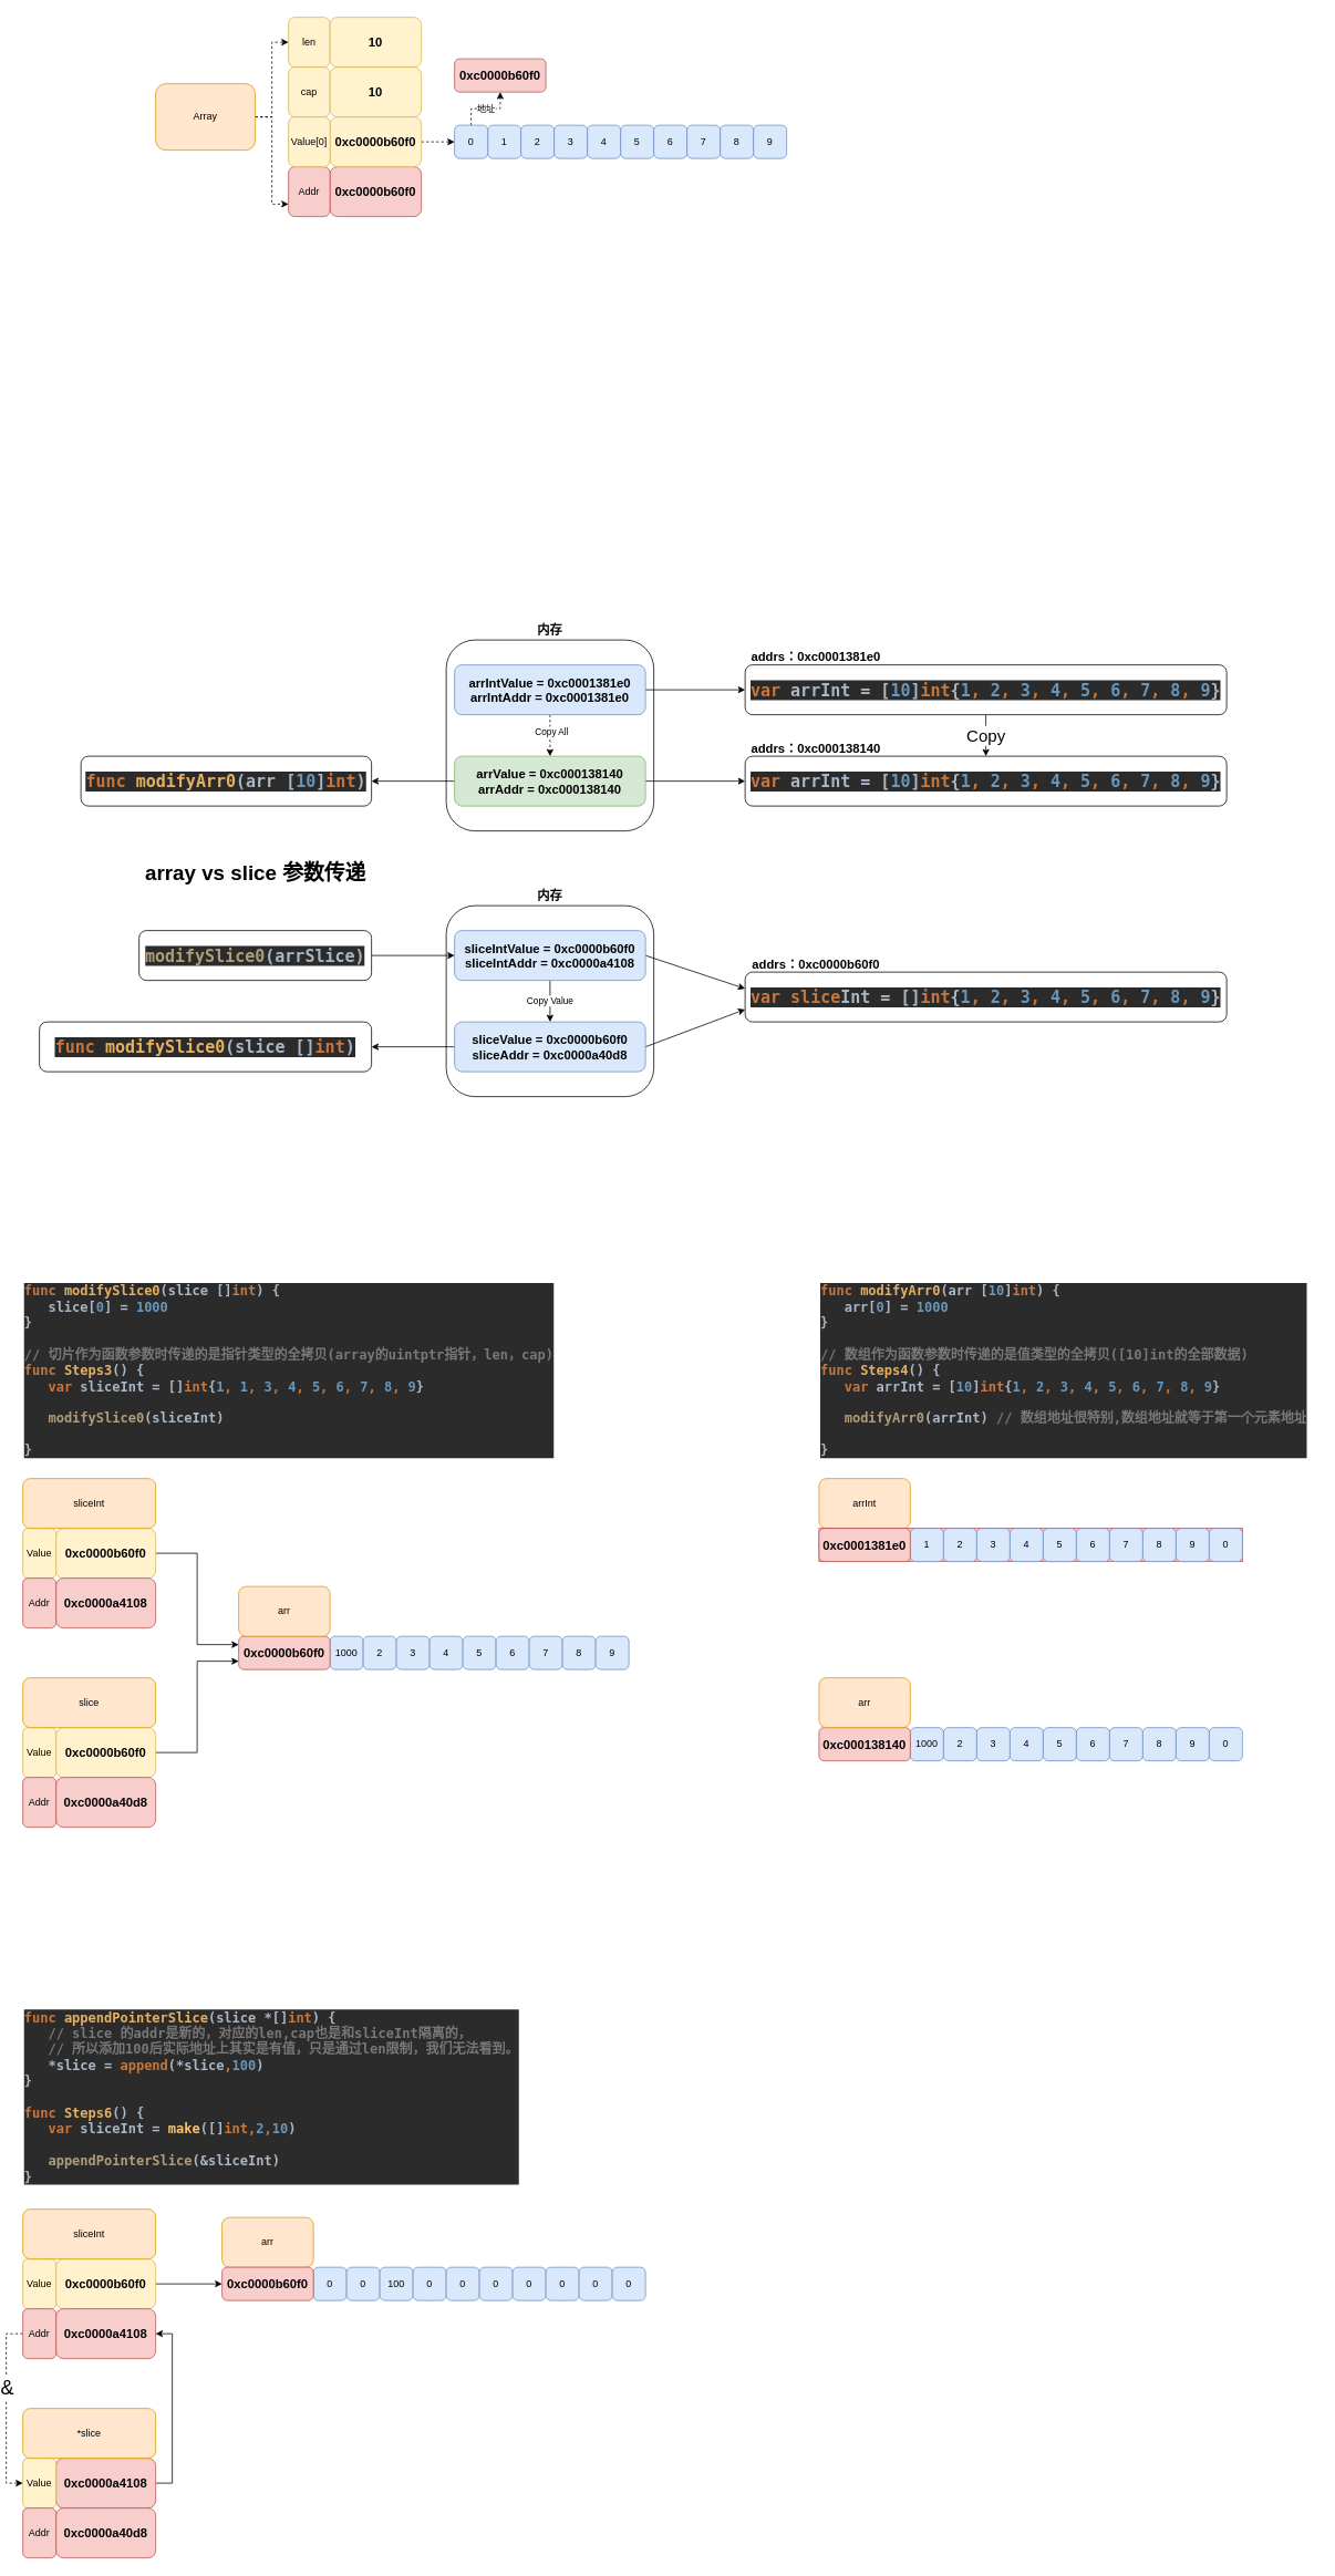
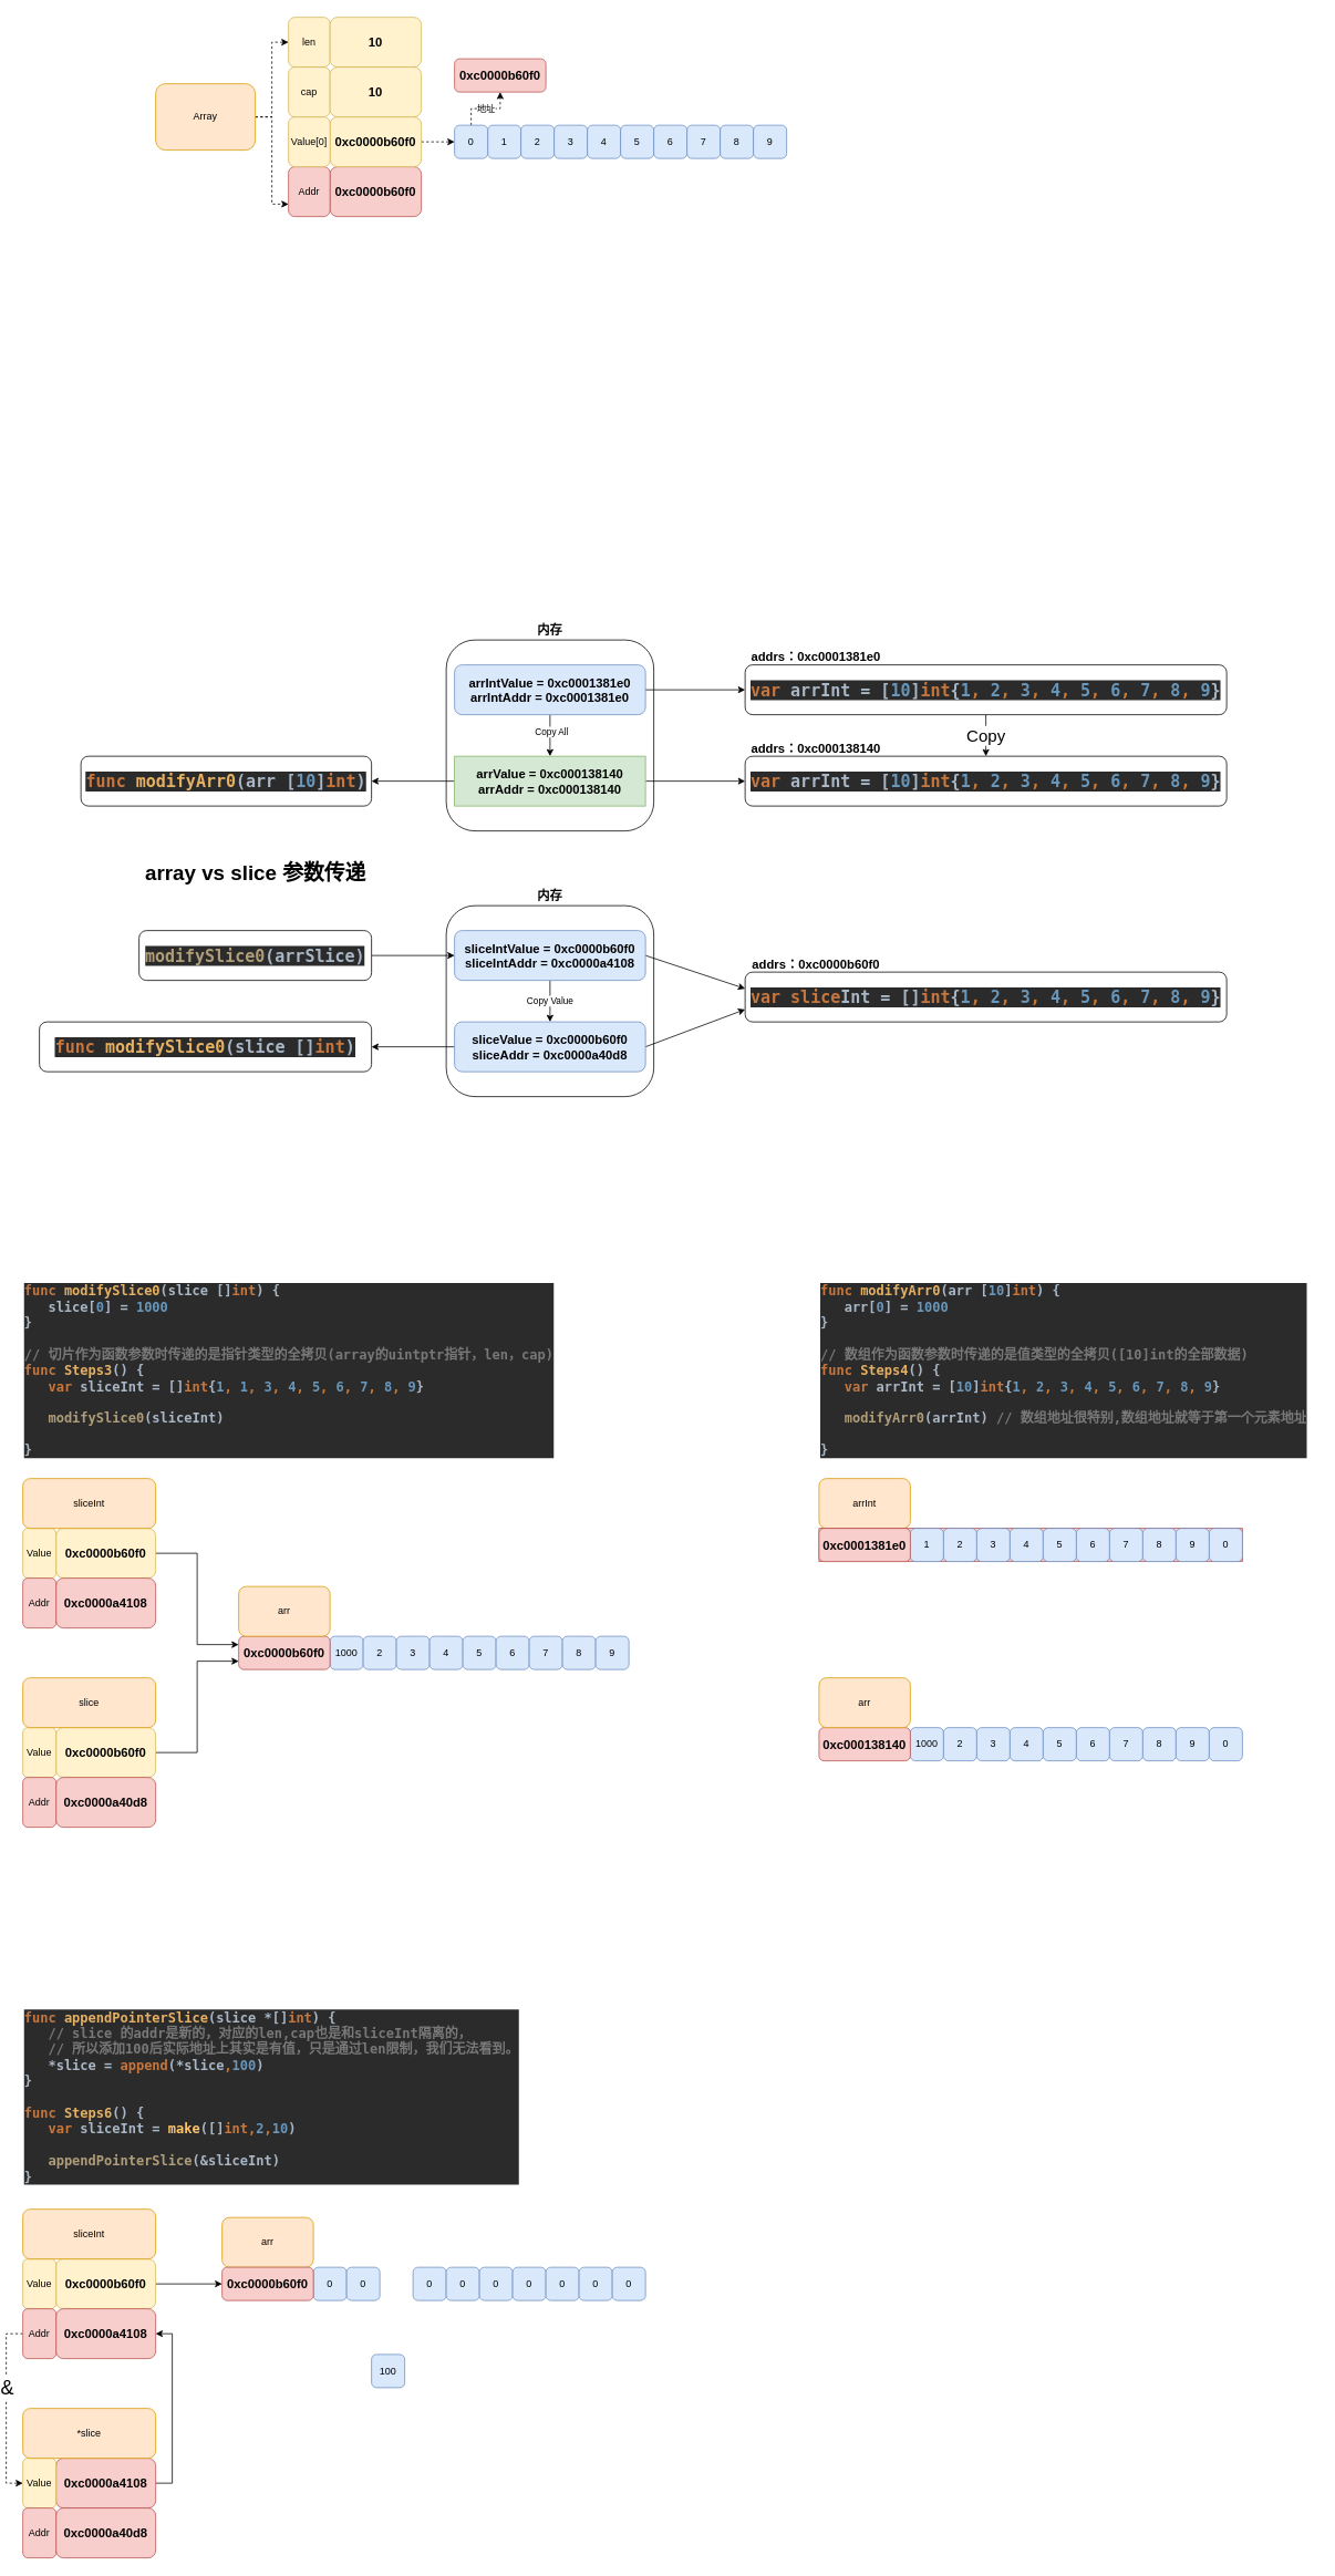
- <mxCell id="4" style="edgeStyle=orthogonalEdgeStyle;rounded=0;orthogonalLoop=1;jettySize=auto;html=1;exitX=0.5;exitY=1;exitDx=0;exitDy=0;entryX=0.5;entryY=0;entryDx=0;entryDy=0;dashed=1;" parent="1" source="6" target="12" edge="1"><mxGeometry relative="1" as="geometry" /></mxCell>
+ <mxCell id="4" style="edgeStyle=orthogonalEdgeStyle;rounded=0;orthogonalLoop=1;jettySize=auto;html=1;exitX=0.5;exitY=1;exitDx=0;exitDy=0;entryX=0.5;entryY=0;entryDx=0;entryDy=0;" parent="1" source="6" target="12" edge="1"><mxGeometry relative="1" as="geometry" /></mxCell>
- <mxCell id="12" value="arrValue =&amp;nbsp;0xc000138140&lt;br&gt;arrAddr = 0xc000138140" style="rounded=1;whiteSpace=wrap;html=1;fontStyle=1;fontSize=15;fillColor=#d5e8d4;strokeColor=#82b366;" parent="1" vertex="1"><mxGeometry x="540" y="910" width="230" height="60" as="geometry" /></mxCell>
+ <mxCell id="12" value="arrValue =&amp;nbsp;0xc000138140&lt;br&gt;arrAddr = 0xc000138140" style="whiteSpace=wrap;html=1;fontStyle=1;fontSize=15;fillColor=#d5e8d4;strokeColor=#82b366;rounded=0;" parent="1" vertex="1"><mxGeometry x="540" y="910" width="230" height="60" as="geometry" /></mxCell>
- <mxCell id="99" value="100" style="rounded=1;whiteSpace=wrap;html=1;fillColor=#dae8fc;strokeColor=#6c8ebf;" parent="1" vertex="1"><mxGeometry x="450" y="2730" width="40" height="40" as="geometry" /></mxCell>
+ <mxCell id="99" value="100" style="rounded=1;whiteSpace=wrap;html=1;fillColor=#dae8fc;strokeColor=#6c8ebf;" parent="1" vertex="1"><mxGeometry x="440" y="2835" width="40" height="40" as="geometry" /></mxCell>
